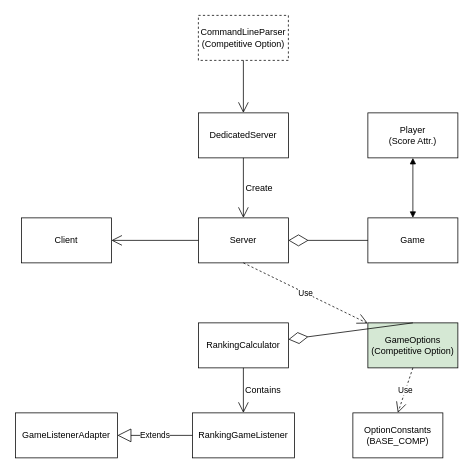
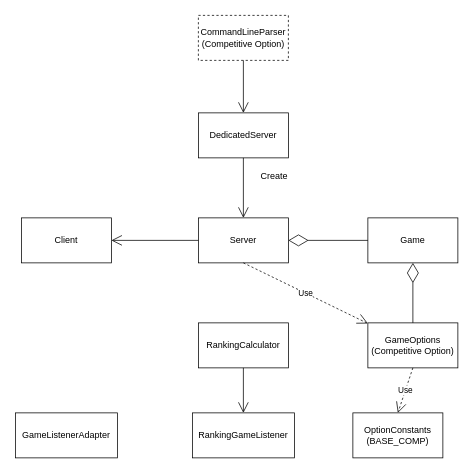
- <mxCell id="4" value="Player&lt;br&gt;(Score Attr.)" style="rounded=0;whiteSpace=wrap;html=1;" vertex="1" parent="1"><mxGeometry x="490" y="150" width="120" height="60" as="geometry" /></mxCell>
- <mxCell id="10" value="Create" style="text;html=1;align=center;verticalAlign=middle;resizable=0;points=[];autosize=1;" vertex="1" parent="1"><mxGeometry x="320" y="240" width="50" height="20" as="geometry" /></mxCell>
+ <mxCell id="10" value="Create" style="text;html=1;align=center;verticalAlign=middle;resizable=0;points=[];autosize=1;" vertex="1" parent="1"><mxGeometry x="340" y="225" width="50" height="20" as="geometry" /></mxCell>
- <mxCell id="17" value="" style="endArrow=block;startArrow=block;endFill=1;startFill=1;html=1;exitX=0.5;exitY=1;exitDx=0;exitDy=0;entryX=0.5;entryY=0;entryDx=0;entryDy=0;" edge="1" parent="1" source="4" target="13"><mxGeometry width="160" relative="1" as="geometry"><mxPoint x="210" y="320" as="sourcePoint" /><mxPoint x="370" y="320" as="targetPoint" /></mxGeometry></mxCell>
- <mxCell id="15" value="" style="endArrow=diamondThin;endFill=0;endSize=24;html=1;exitX=0.5;exitY=0;exitDx=0;exitDy=0;" edge="1" parent="1" source="5" target="6"><mxGeometry width="160" relative="1" as="geometry"><mxPoint x="190" y="330" as="sourcePoint" /><mxPoint x="350" y="330" as="targetPoint" /></mxGeometry></mxCell>
+ <mxCell id="15" value="" style="endArrow=diamondThin;endFill=0;endSize=24;html=1;entryX=0.5;entryY=1;entryDx=0;entryDy=0;exitX=0.5;exitY=0;exitDx=0;exitDy=0;" edge="1" parent="1" source="5" target="13"><mxGeometry width="160" relative="1" as="geometry"><mxPoint x="190" y="330" as="sourcePoint" /><mxPoint x="350" y="330" as="targetPoint" /></mxGeometry></mxCell>
- <mxCell id="5" value="GameOptions&lt;br&gt;(Competitive Option)" style="rounded=0;whiteSpace=wrap;html=1;fillColor=#d5e8d4;" vertex="1" parent="1"><mxGeometry x="490" y="430" width="120" height="60" as="geometry" /></mxCell>
+ <mxCell id="5" value="GameOptions&lt;br&gt;(Competitive Option)" style="rounded=0;whiteSpace=wrap;html=1;" vertex="1" parent="1"><mxGeometry x="490" y="430" width="120" height="60" as="geometry" /></mxCell>
- <mxCell id="23" value="Contains" style="text;html=1;align=center;verticalAlign=middle;resizable=0;points=[];autosize=1;" vertex="1" parent="1"><mxGeometry x="320" y="510" width="60" height="20" as="geometry" /></mxCell>
- <mxCell id="19" value="Extends" style="endArrow=block;endSize=16;endFill=0;html=1;entryX=1;entryY=0.5;entryDx=0;entryDy=0;exitX=0;exitY=0.5;exitDx=0;exitDy=0;" edge="1" parent="1" source="7" target="18"><mxGeometry width="160" relative="1" as="geometry"><mxPoint x="210" y="510" as="sourcePoint" /><mxPoint x="420" y="420" as="targetPoint" /></mxGeometry></mxCell>
